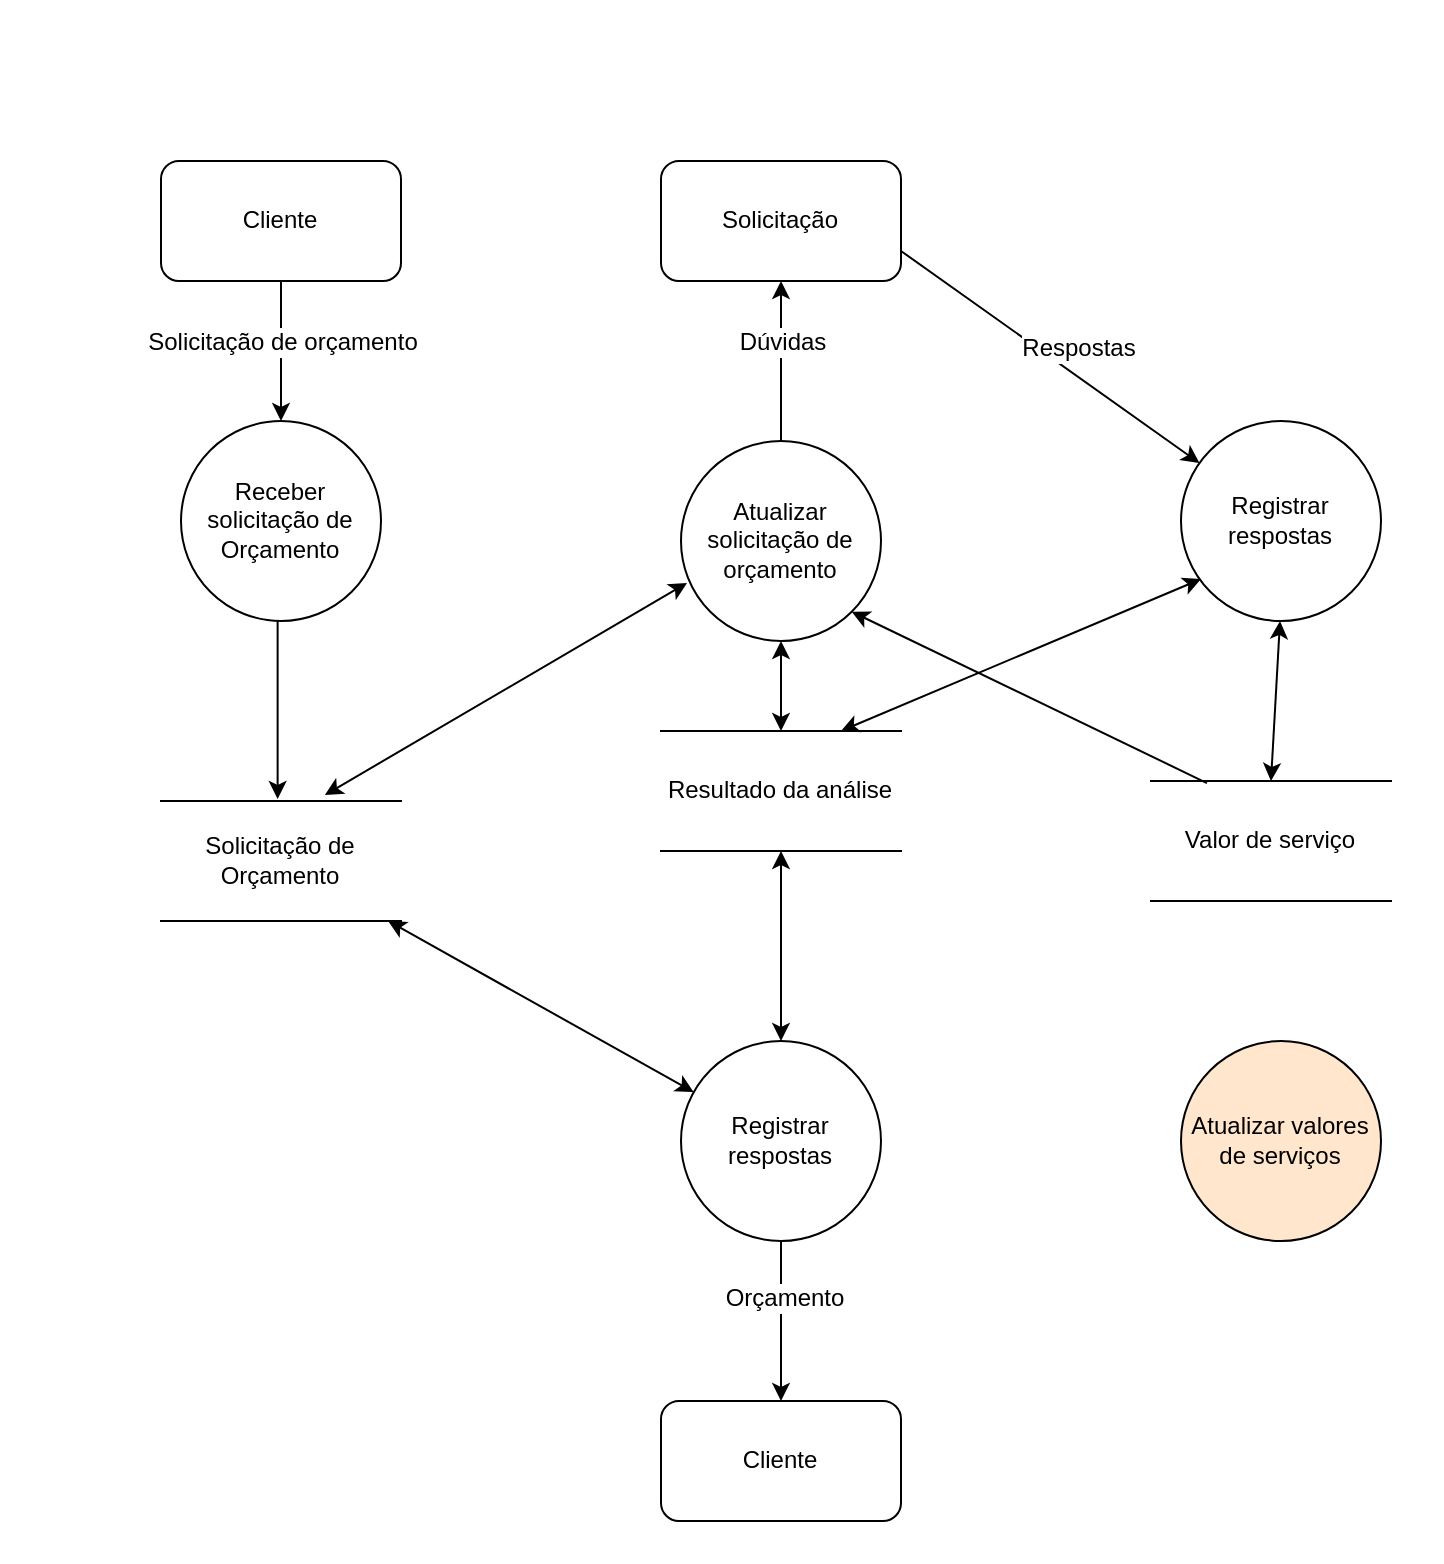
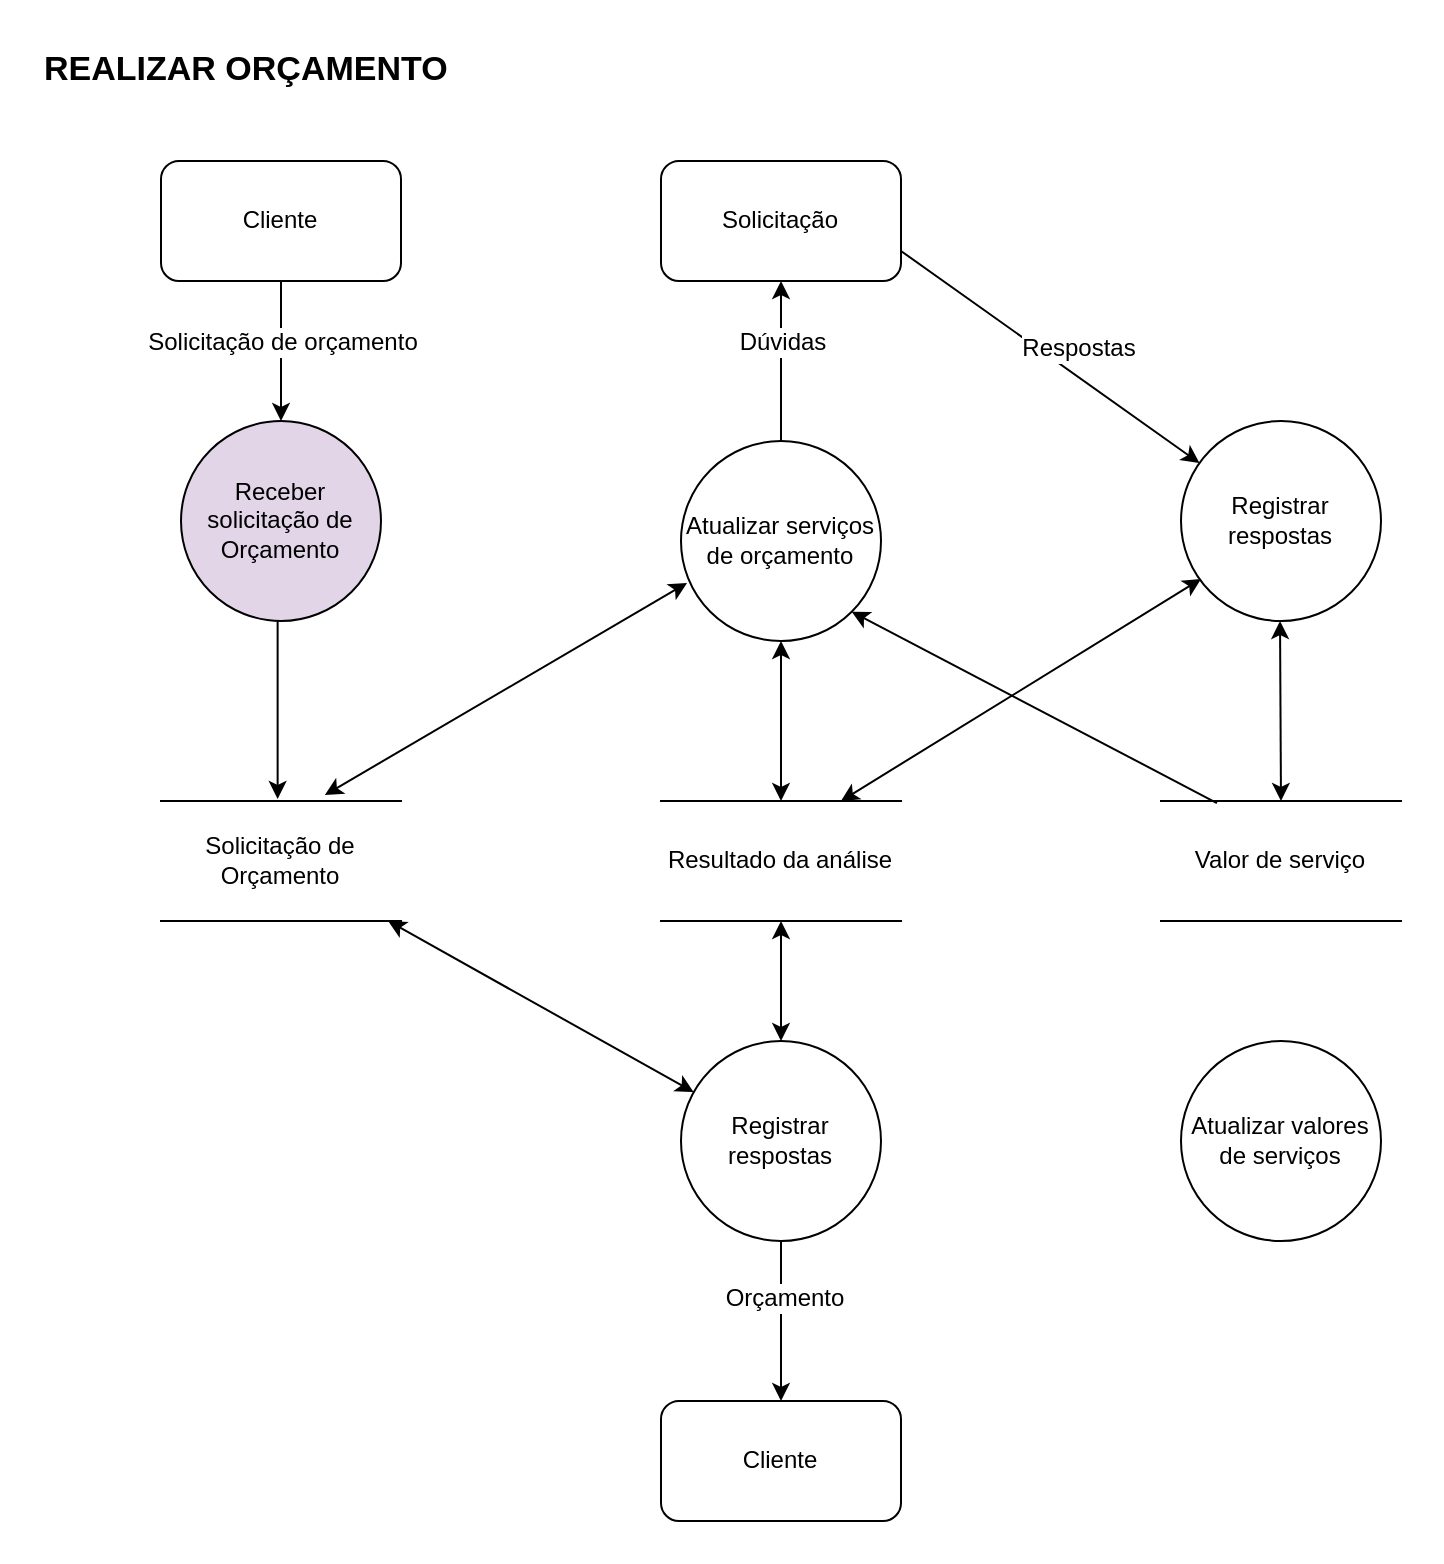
+ <mxCell id="29" value="REALIZAR ORÇAMENTO" style="text;html=1;strokeColor=none;fillColor=none;align=left;verticalAlign=middle;whiteSpace=wrap;rounded=0;fontSize=17;fontStyle=1" vertex="1" parent="1"><mxGeometry x="20" y="20" width="280" height="30" as="geometry" /></mxCell>
- <mxCell id="2" value="Receber solicitação de Orçamento" style="ellipse;whiteSpace=wrap;html=1;aspect=fixed;" parent="1" vertex="1"><mxGeometry x="90" y="210" width="100" height="100" as="geometry" /></mxCell>
+ <mxCell id="2" value="Receber solicitação de Orçamento" style="ellipse;whiteSpace=wrap;html=1;aspect=fixed;fillColor=#e1d5e7;" parent="1" vertex="1"><mxGeometry x="90" y="210" width="100" height="100" as="geometry" /></mxCell>
- <mxCell id="5" value="Atualizar solicitação de orçamento" style="ellipse;whiteSpace=wrap;html=1;aspect=fixed;" parent="1" vertex="1"><mxGeometry x="340" y="220" width="100" height="100" as="geometry" /></mxCell>
+ <mxCell id="5" value="Atualizar serviços de orçamento" style="ellipse;whiteSpace=wrap;html=1;aspect=fixed;" parent="1" vertex="1"><mxGeometry x="340" y="220" width="100" height="100" as="geometry" /></mxCell>
- <mxCell id="7" value="Resultado da análise" style="shape=partialRectangle;whiteSpace=wrap;html=1;left=0;right=0;fillColor=none;" parent="1" vertex="1"><mxGeometry x="330" y="365" width="120" height="60" as="geometry" /></mxCell>
+ <mxCell id="7" value="Resultado da análise" style="shape=partialRectangle;whiteSpace=wrap;html=1;left=0;right=0;fillColor=none;" parent="1" vertex="1"><mxGeometry x="330" y="400" width="120" height="60" as="geometry" /></mxCell>
- <mxCell id="14" value="Valor de serviço" style="shape=partialRectangle;whiteSpace=wrap;html=1;left=0;right=0;fillColor=none;" parent="1" vertex="1"><mxGeometry x="575" y="390" width="120" height="60" as="geometry" /></mxCell>
+ <mxCell id="14" value="Valor de serviço" style="shape=partialRectangle;whiteSpace=wrap;html=1;left=0;right=0;fillColor=none;" parent="1" vertex="1"><mxGeometry x="580" y="400" width="120" height="60" as="geometry" /></mxCell>
- <mxCell id="27" value="Atualizar valores de serviços" style="ellipse;whiteSpace=wrap;html=1;aspect=fixed;fillColor=#ffe6cc;" parent="1" vertex="1"><mxGeometry x="590" y="520" width="100" height="100" as="geometry" /></mxCell>
+ <mxCell id="27" value="Atualizar valores de serviços" style="ellipse;whiteSpace=wrap;html=1;aspect=fixed;" parent="1" vertex="1"><mxGeometry x="590" y="520" width="100" height="100" as="geometry" /></mxCell>
